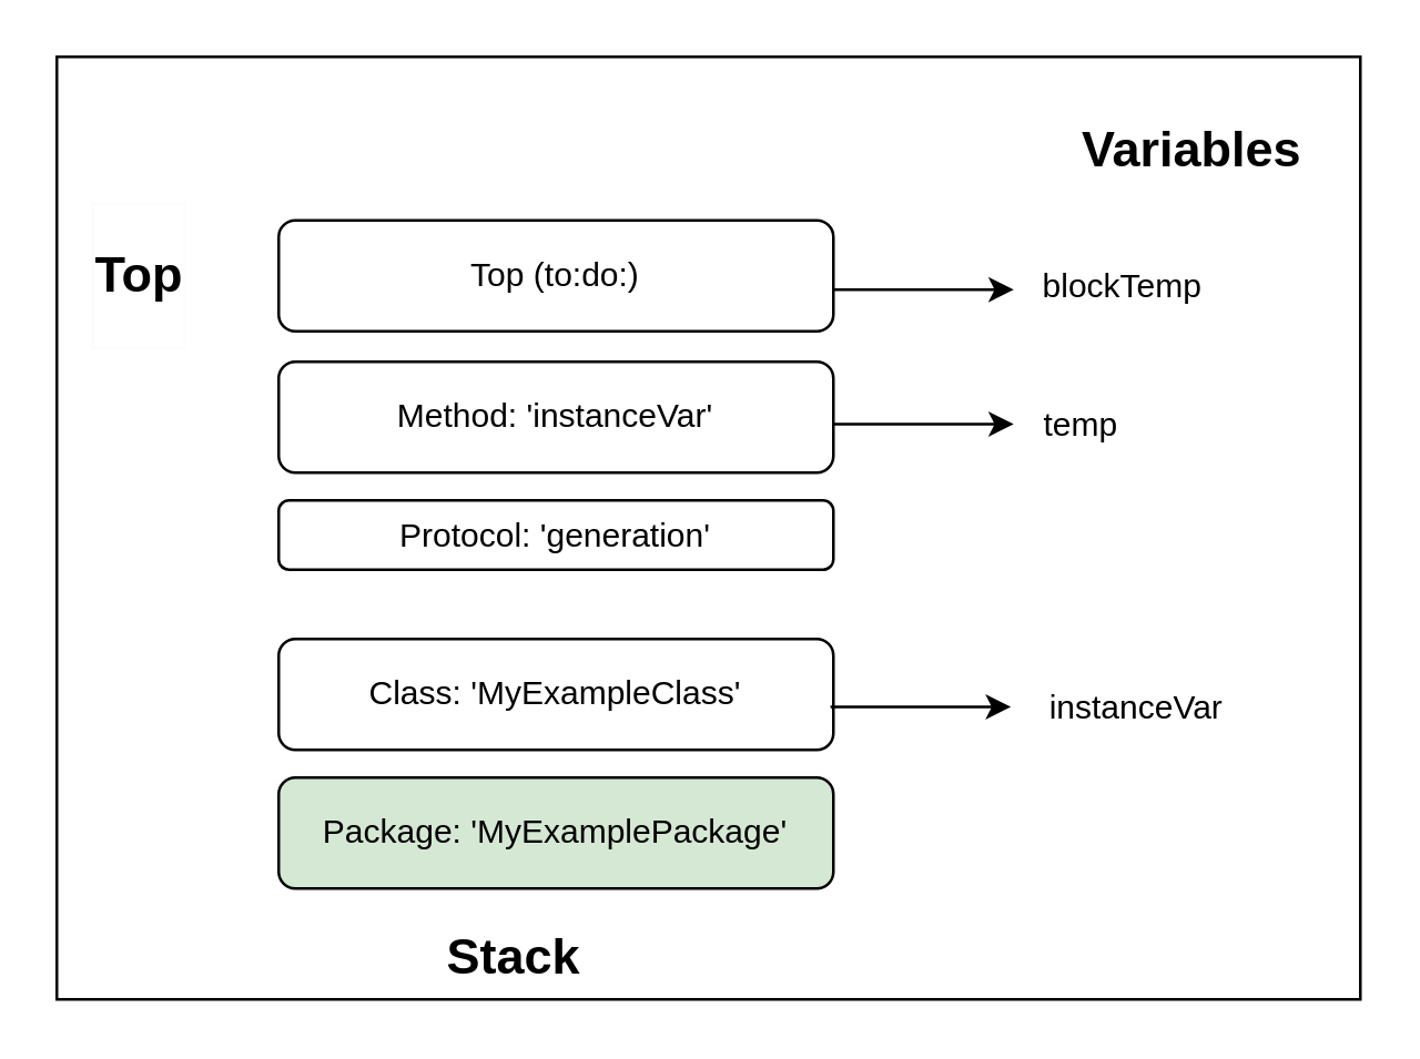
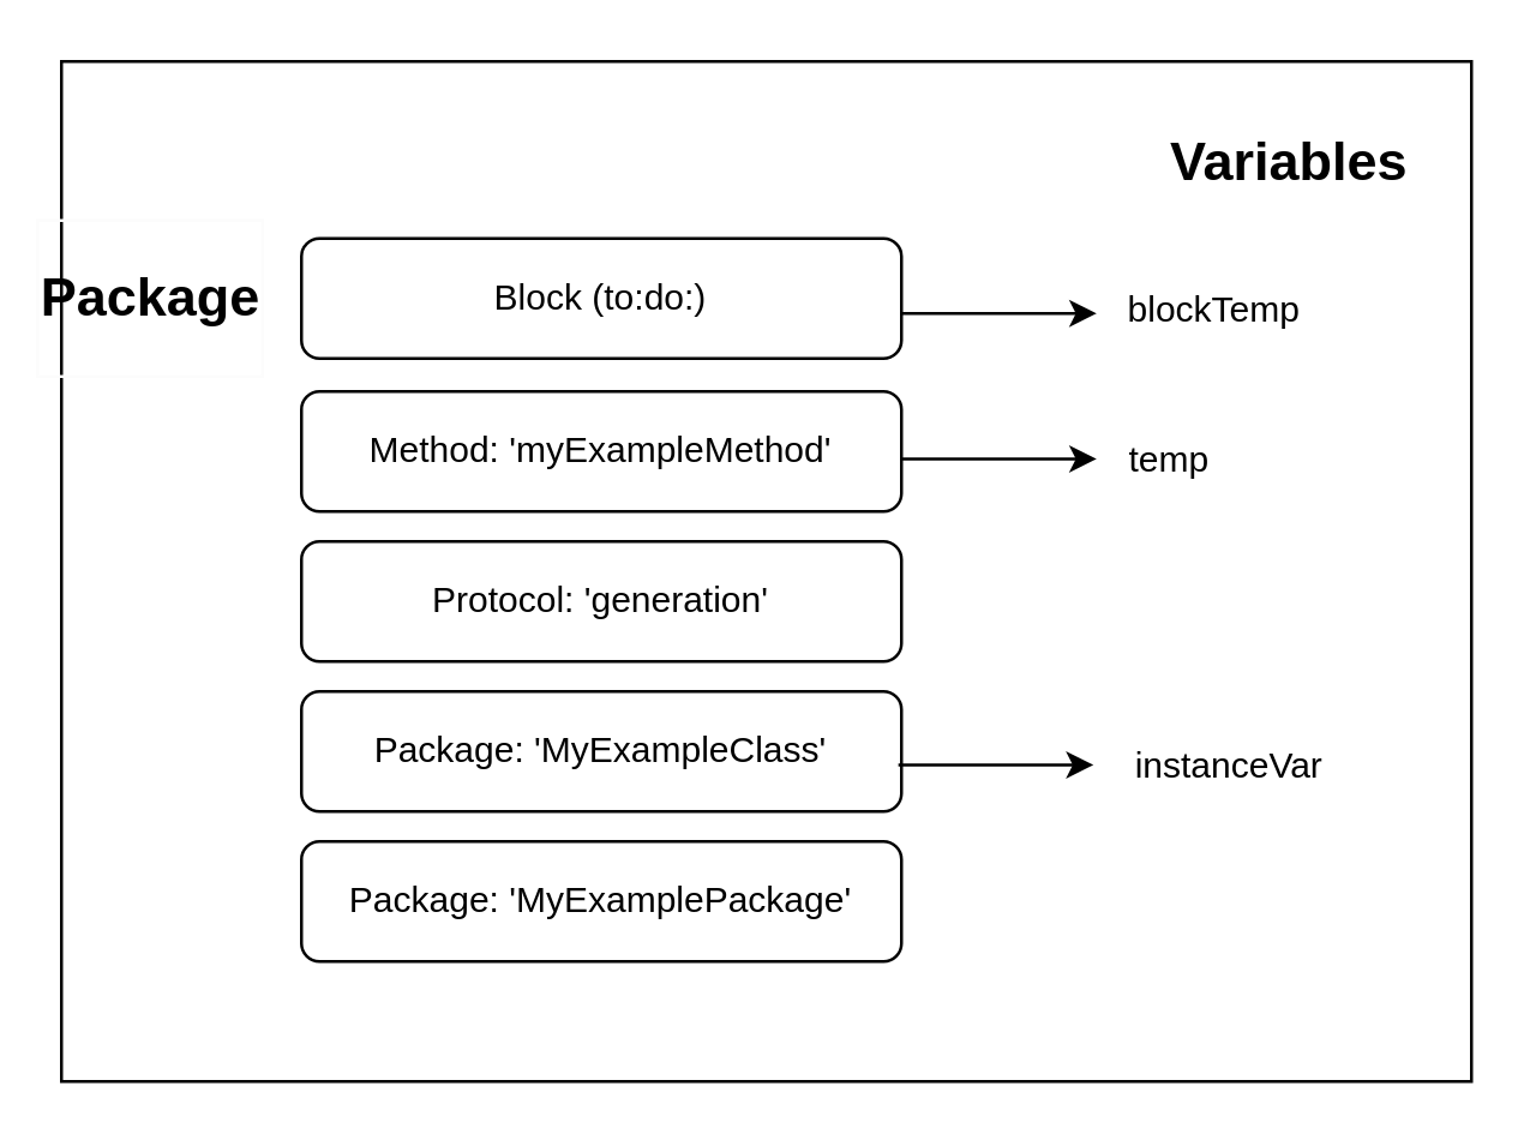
- <mxCell id="9" value="&lt;h2&gt;Top&lt;/h2&gt;" style="text;html=1;align=center;verticalAlign=middle;whiteSpace=wrap;rounded=0;labelBorderColor=#FCFCFC;" vertex="1" parent="1"><mxGeometry x="20" y="84" width="60" height="30" as="geometry" /></mxCell>
+ <mxCell id="9" value="&lt;h2&gt;Package&lt;/h2&gt;" style="text;html=1;align=center;verticalAlign=middle;whiteSpace=wrap;rounded=0;labelBorderColor=#FCFCFC;" vertex="1" parent="1"><mxGeometry x="20" y="84" width="60" height="30" as="geometry" /></mxCell>
- <mxCell id="7" value="Top (to:do:)" style="rounded=1;whiteSpace=wrap;html=1;" vertex="1" parent="1"><mxGeometry x="100" y="79" width="200" height="40" as="geometry" /></mxCell>
+ <mxCell id="7" value="Block (to:do:)" style="rounded=1;whiteSpace=wrap;html=1;" vertex="1" parent="1"><mxGeometry x="100" y="79" width="200" height="40" as="geometry" /></mxCell>
- <mxCell id="6" value="Method: 'instanceVar'" style="rounded=1;whiteSpace=wrap;html=1;" vertex="1" parent="1"><mxGeometry x="100" y="130" width="200" height="40" as="geometry" /></mxCell>
+ <mxCell id="6" value="Method: 'myExampleMethod'" style="rounded=1;whiteSpace=wrap;html=1;" vertex="1" parent="1"><mxGeometry x="100" y="130" width="200" height="40" as="geometry" /></mxCell>
- <mxCell id="8" value="Protocol: 'generation'" style="rounded=1;whiteSpace=wrap;html=1;" vertex="1" parent="1"><mxGeometry x="100" y="180" width="200" height="25" as="geometry" /></mxCell>
+ <mxCell id="8" value="Protocol: 'generation'" style="rounded=1;whiteSpace=wrap;html=1;" vertex="1" parent="1"><mxGeometry x="100" y="180" width="200" height="40" as="geometry" /></mxCell>
- <mxCell id="5" value="Class: 'MyExampleClass'" style="rounded=1;whiteSpace=wrap;html=1;" vertex="1" parent="1"><mxGeometry x="100" y="230" width="200" height="40" as="geometry" /></mxCell>
+ <mxCell id="5" value="Package: 'MyExampleClass'" style="rounded=1;whiteSpace=wrap;html=1;" vertex="1" parent="1"><mxGeometry x="100" y="230" width="200" height="40" as="geometry" /></mxCell>
- <mxCell id="3" value="Package: 'MyExamplePackage'" style="rounded=1;whiteSpace=wrap;html=1;fillColor=#d5e8d4;" vertex="1" parent="1"><mxGeometry x="100" y="280" width="200" height="40" as="geometry" /></mxCell>
+ <mxCell id="3" value="Package: 'MyExamplePackage'" style="rounded=1;whiteSpace=wrap;html=1;" vertex="1" parent="1"><mxGeometry x="100" y="280" width="200" height="40" as="geometry" /></mxCell>
- <mxCell id="4" value="&lt;h2&gt;Stack&lt;/h2&gt;" style="text;html=1;align=center;verticalAlign=middle;whiteSpace=wrap;rounded=0;" vertex="1" parent="1"><mxGeometry x="155" y="330" width="60" height="30" as="geometry" /></mxCell>
